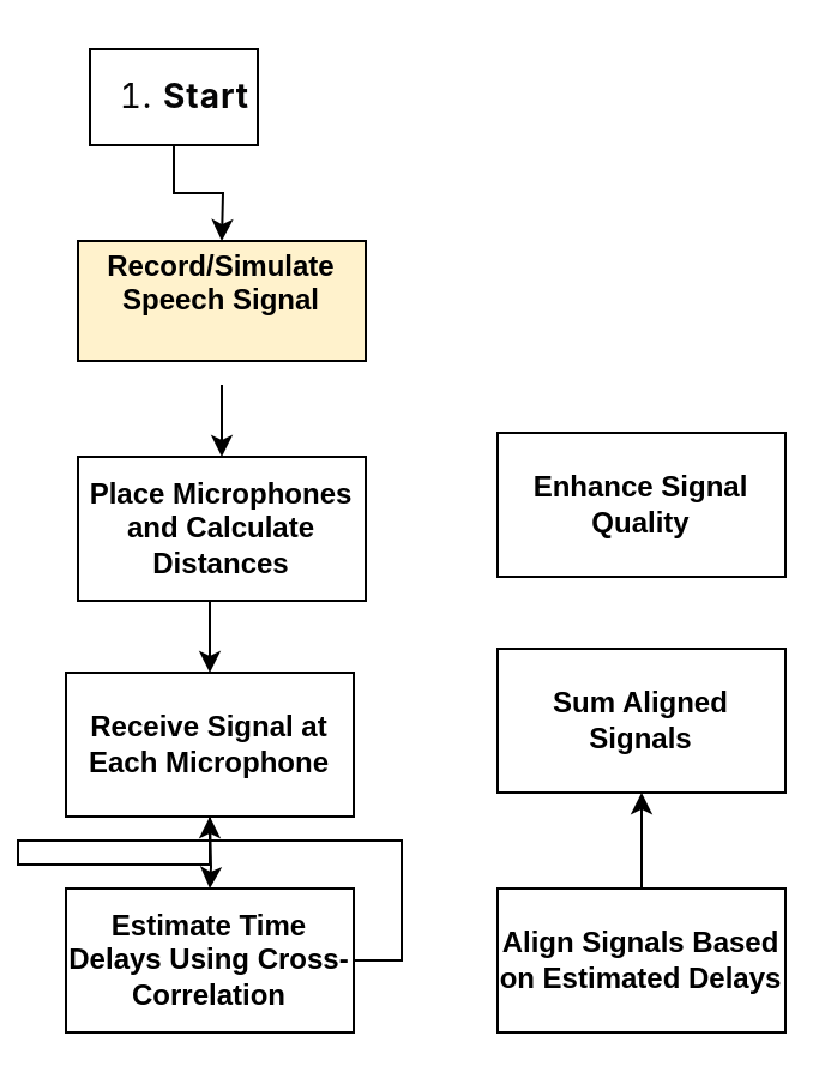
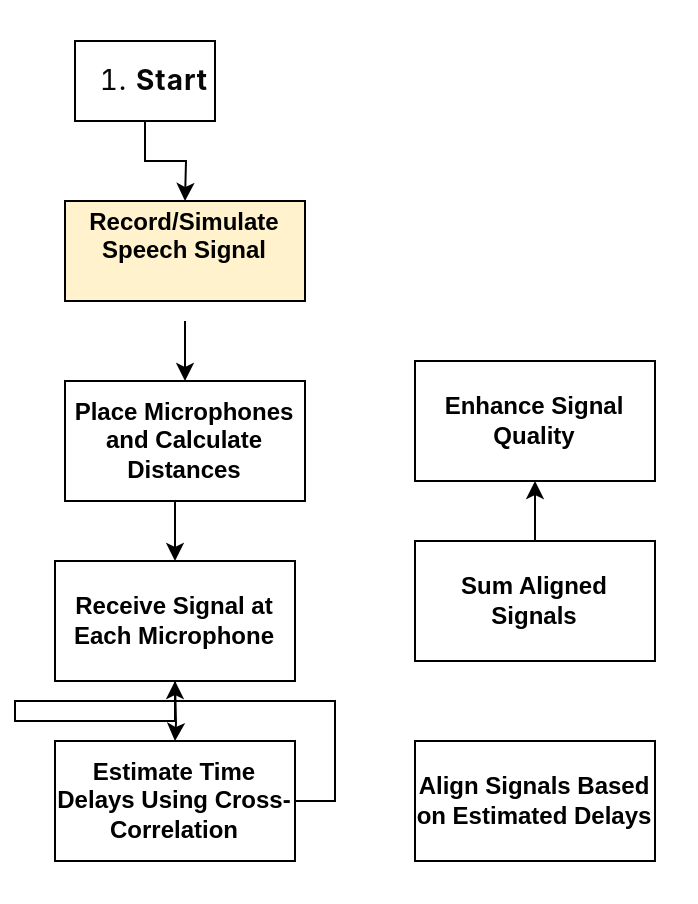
+ <mxCell id="14" style="edgeStyle=orthogonalEdgeStyle;rounded=0;orthogonalLoop=1;jettySize=auto;html=1;entryX=0.5;entryY=1;entryDx=0;entryDy=0;" edge="1" parent="1" source="15" target="16"><mxGeometry relative="1" as="geometry" /></mxCell>
- <mxCell id="12" style="edgeStyle=orthogonalEdgeStyle;rounded=0;orthogonalLoop=1;jettySize=auto;html=1;entryX=0.5;entryY=1;entryDx=0;entryDy=0;" edge="1" parent="1" source="13" target="15"><mxGeometry relative="1" as="geometry" /></mxCell>
